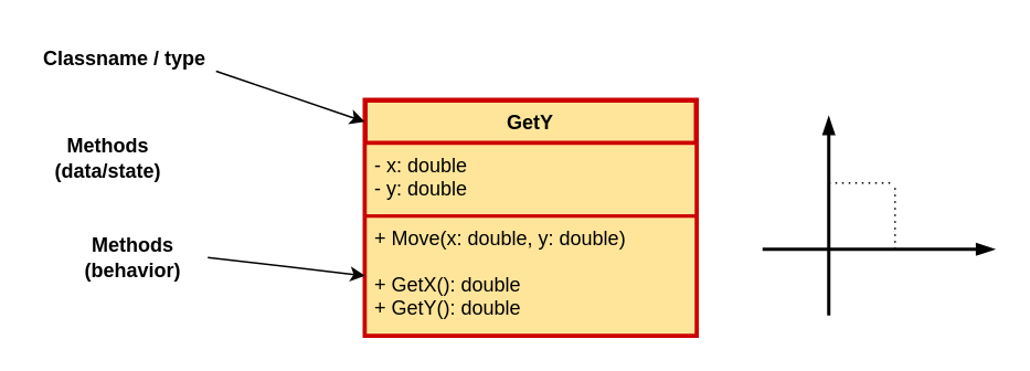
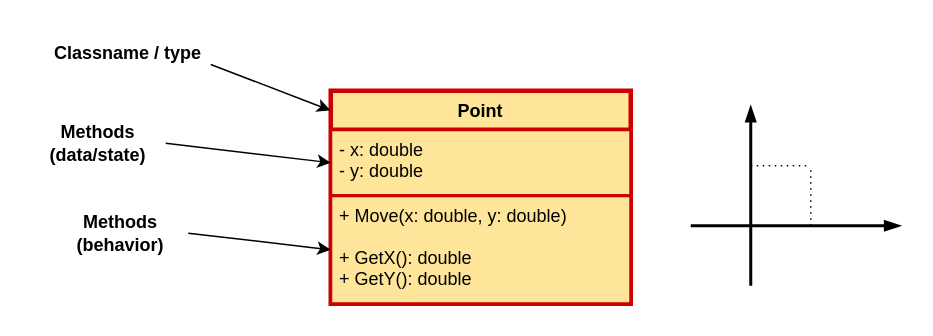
- <mxCell id="6" value="Classname / type" style="text;html=1;strokeColor=none;fillColor=none;align=center;verticalAlign=middle;whiteSpace=wrap;rounded=0;fontStyle=1" vertex="1" parent="1"><mxGeometry x="20" y="20" width="110" height="30" as="geometry" /></mxCell>
+ <mxCell id="6" value="Classname / type" style="text;html=1;strokeColor=none;fillColor=none;align=center;verticalAlign=middle;whiteSpace=wrap;rounded=0;fontStyle=1" vertex="1" parent="1"><mxGeometry x="30" y="20" width="110" height="30" as="geometry" /></mxCell>
- <mxCell id="2" value="GetY" style="swimlane;fontStyle=1;align=center;verticalAlign=top;childLayout=stackLayout;horizontal=1;startSize=26;horizontalStack=0;resizeParent=1;resizeParentMax=0;resizeLast=0;collapsible=1;marginBottom=0;fillColor=#FFE599;strokeColor=#CC0000;strokeWidth=3;rounded=0;" vertex="1" parent="1"><mxGeometry x="220" y="60" width="200" height="142" as="geometry"><mxRectangle x="280" y="190" width="60" height="26" as="alternateBounds" /></mxGeometry></mxCell>
+ <mxCell id="2" value="Point" style="swimlane;fontStyle=1;align=center;verticalAlign=top;childLayout=stackLayout;horizontal=1;startSize=26;horizontalStack=0;resizeParent=1;resizeParentMax=0;resizeLast=0;collapsible=1;marginBottom=0;fillColor=#FFE599;strokeColor=#CC0000;strokeWidth=3;rounded=0;" vertex="1" parent="1"><mxGeometry x="220" y="60" width="200" height="142" as="geometry"><mxRectangle x="280" y="190" width="60" height="26" as="alternateBounds" /></mxGeometry></mxCell>
+ <mxCell id="8" value="" style="endArrow=classic;html=1;rounded=0;entryX=0;entryY=0.5;entryDx=0;entryDy=0;exitX=1;exitY=0.5;exitDx=0;exitDy=0;" edge="1" parent="1" source="7" target="3"><mxGeometry width="50" height="50" relative="1" as="geometry"><mxPoint x="150" y="45" as="sourcePoint" /><mxPoint x="229.8" y="83.064" as="targetPoint" /></mxGeometry></mxCell>
